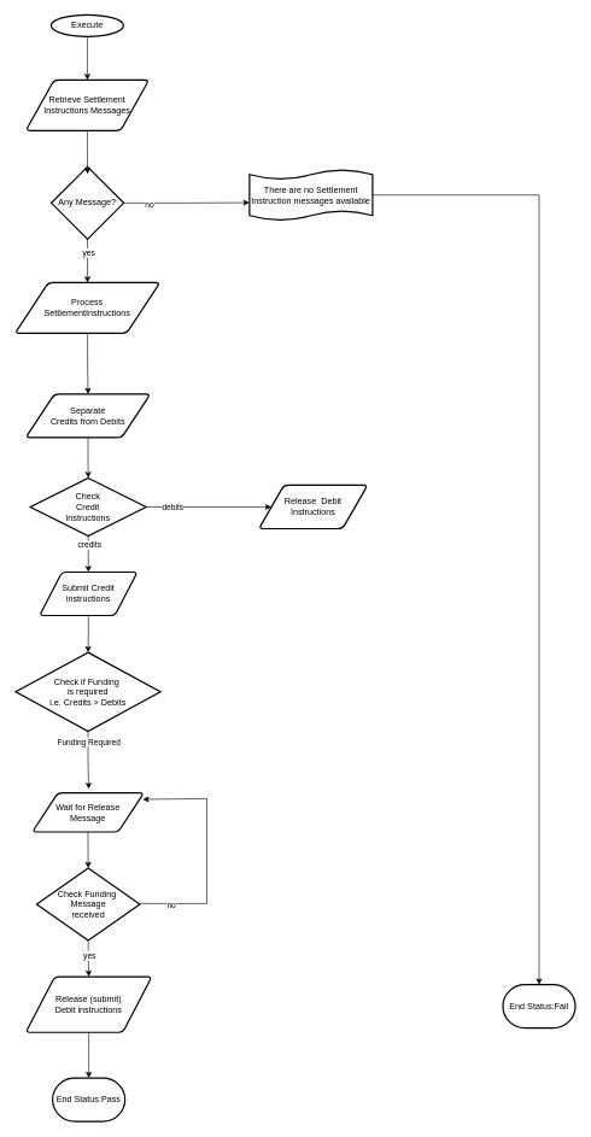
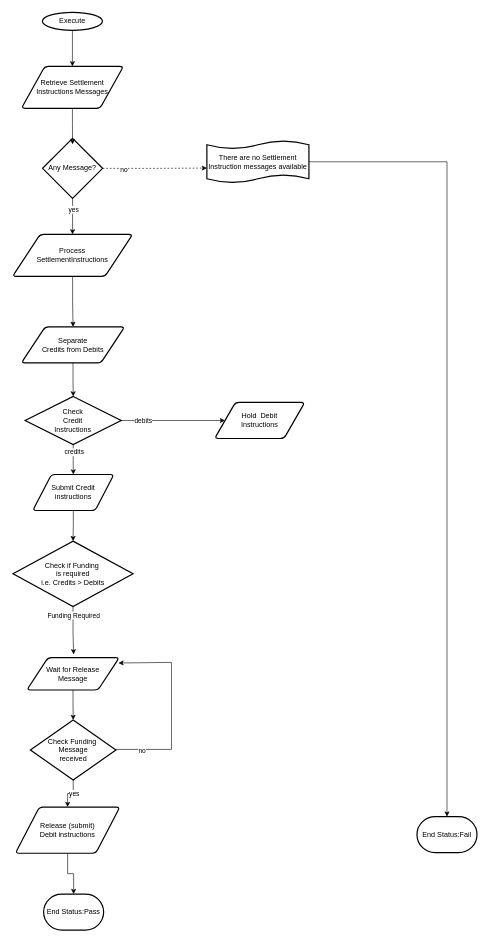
- <mxCell id="5" style="edgeStyle=orthogonalEdgeStyle;rounded=0;orthogonalLoop=1;jettySize=auto;html=1;entryX=0;entryY=0.65;entryDx=0;entryDy=0;entryPerimeter=0;" edge="1" parent="1" source="9" target="11"><mxGeometry relative="1" as="geometry"><mxPoint x="404" y="310" as="targetPoint" /></mxGeometry></mxCell>
+ <mxCell id="5" style="edgeStyle=orthogonalEdgeStyle;rounded=0;orthogonalLoop=1;jettySize=auto;html=1;entryX=0;entryY=0.65;entryDx=0;entryDy=0;entryPerimeter=0;dashed=1;" edge="1" parent="1" source="9" target="11"><mxGeometry relative="1" as="geometry"><mxPoint x="404" y="310" as="targetPoint" /></mxGeometry></mxCell>
- <mxCell id="38" value="Release&amp;nbsp; Debit&lt;br&gt;Instructions" style="shape=parallelogram;html=1;strokeWidth=2;perimeter=parallelogramPerimeter;whiteSpace=wrap;rounded=1;arcSize=12;size=0.23;" vertex="1" parent="1"><mxGeometry x="357" y="670" width="150" height="60" as="geometry" /></mxCell>
+ <mxCell id="38" value="Hold&amp;nbsp; Debit&lt;br&gt;Instructions" style="shape=parallelogram;html=1;strokeWidth=2;perimeter=parallelogramPerimeter;whiteSpace=wrap;rounded=1;arcSize=12;size=0.23;" vertex="1" parent="1"><mxGeometry x="357" y="670" width="150" height="60" as="geometry" /></mxCell>
- <mxCell id="24" value="Release (submit)&lt;br&gt;Debit instructions" style="shape=parallelogram;html=1;strokeWidth=2;perimeter=parallelogramPerimeter;whiteSpace=wrap;rounded=1;arcSize=12;size=0.23;" vertex="1" parent="1"><mxGeometry x="35" y="1349" width="174" height="77" as="geometry" /></mxCell>
+ <mxCell id="24" value="Release (submit)&lt;br&gt;Debit instructions" style="shape=parallelogram;html=1;strokeWidth=2;perimeter=parallelogramPerimeter;whiteSpace=wrap;rounded=1;arcSize=12;size=0.23;" vertex="1" parent="1"><mxGeometry x="25" y="1344" width="174" height="77" as="geometry" /></mxCell>
